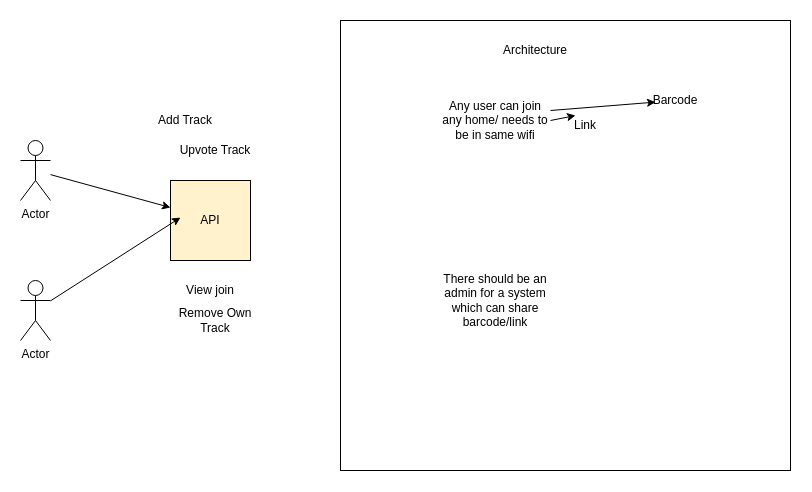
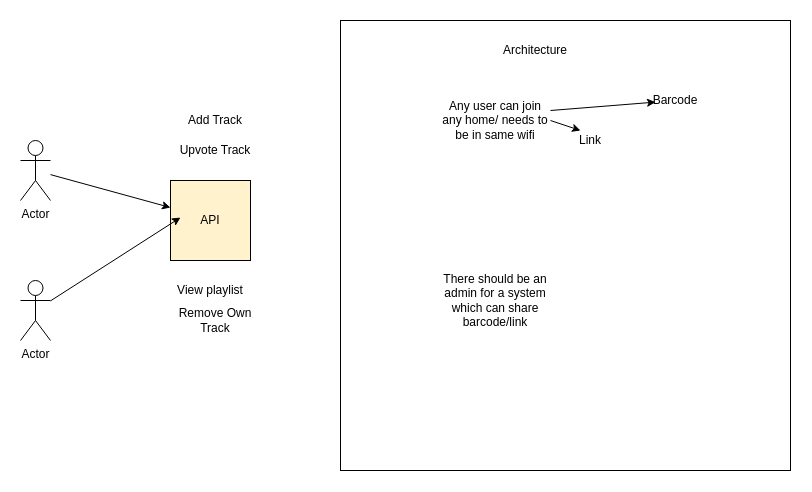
- <mxCell id="6" value="Add Track&lt;br&gt;" style="text;html=1;strokeColor=none;fillColor=none;align=center;verticalAlign=middle;whiteSpace=wrap;rounded=0;" vertex="1" parent="1"><mxGeometry x="140" y="110" width="90" height="20" as="geometry" /></mxCell>
+ <mxCell id="6" value="Add Track&lt;br&gt;" style="text;html=1;strokeColor=none;fillColor=none;align=center;verticalAlign=middle;whiteSpace=wrap;rounded=0;" vertex="1" parent="1"><mxGeometry x="170" y="110" width="90" height="20" as="geometry" /></mxCell>
- <mxCell id="12" value="Link" style="text;html=1;strokeColor=none;fillColor=none;align=center;verticalAlign=middle;whiteSpace=wrap;rounded=0;" vertex="1" parent="1"><mxGeometry x="565" y="115" width="40" height="20" as="geometry" /></mxCell>
+ <mxCell id="12" value="Link" style="text;html=1;strokeColor=none;fillColor=none;align=center;verticalAlign=middle;whiteSpace=wrap;rounded=0;" vertex="1" parent="1"><mxGeometry x="570" y="130" width="40" height="20" as="geometry" /></mxCell>
- <mxCell id="8" value="View join" style="text;html=1;strokeColor=none;fillColor=none;align=center;verticalAlign=middle;whiteSpace=wrap;rounded=0;" vertex="1" parent="1"><mxGeometry x="165" y="280" width="90" height="20" as="geometry" /></mxCell>
+ <mxCell id="8" value="View playlist" style="text;html=1;strokeColor=none;fillColor=none;align=center;verticalAlign=middle;whiteSpace=wrap;rounded=0;" vertex="1" parent="1"><mxGeometry x="165" y="280" width="90" height="20" as="geometry" /></mxCell>
